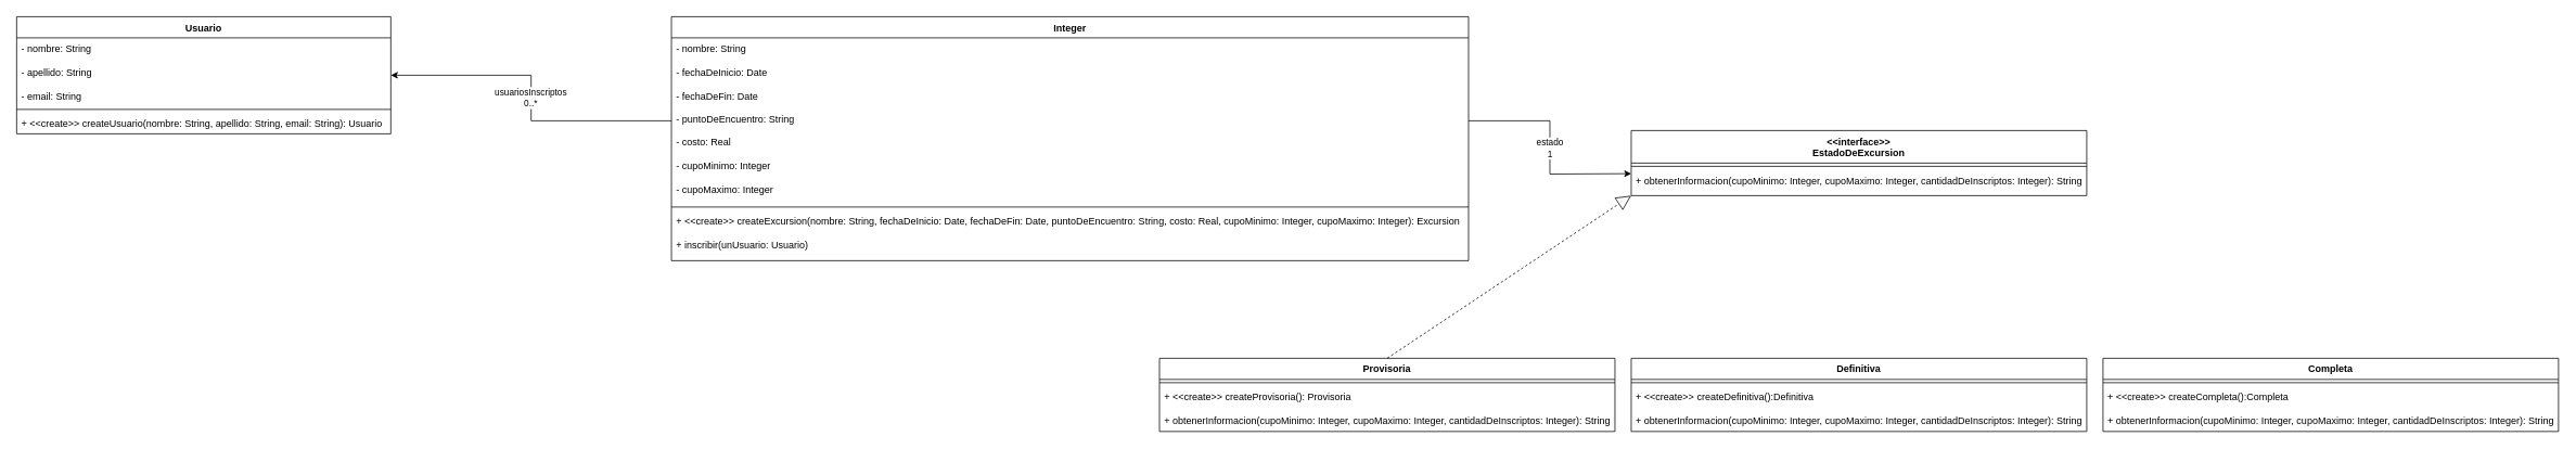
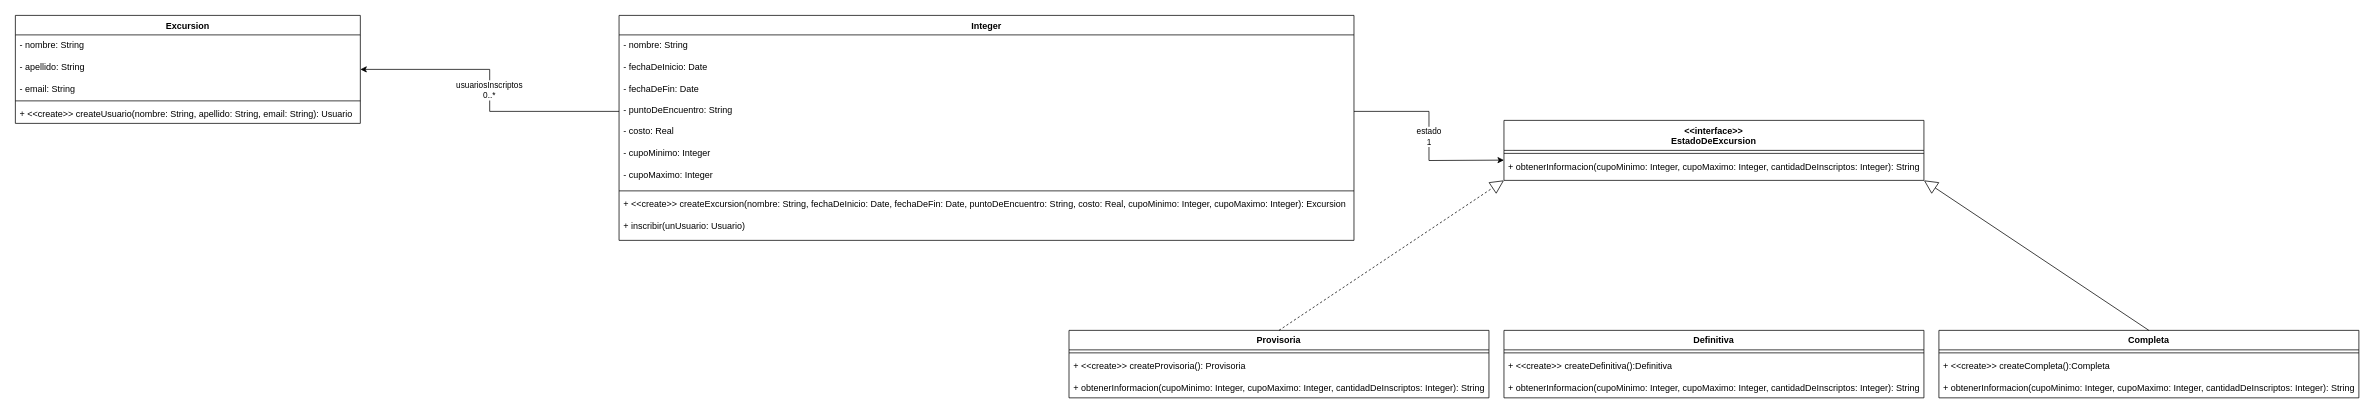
- <mxCell id="6" value="Usuario" style="swimlane;fontStyle=1;align=center;verticalAlign=top;childLayout=stackLayout;horizontal=1;startSize=26;horizontalStack=0;resizeParent=1;resizeParentMax=0;resizeLast=0;collapsible=1;marginBottom=0;whiteSpace=wrap;html=1;" vertex="1" parent="1"><mxGeometry x="20" y="20" width="460" height="144" as="geometry" /></mxCell>
+ <mxCell id="6" value="Excursion" style="swimlane;fontStyle=1;align=center;verticalAlign=top;childLayout=stackLayout;horizontal=1;startSize=26;horizontalStack=0;resizeParent=1;resizeParentMax=0;resizeLast=0;collapsible=1;marginBottom=0;whiteSpace=wrap;html=1;" vertex="1" parent="1"><mxGeometry x="20" y="20" width="460" height="144" as="geometry" /></mxCell>
+ <mxCell id="23" value="" style="endArrow=block;endSize=16;endFill=0;html=1;rounded=0;exitX=0.5;exitY=0;exitDx=0;exitDy=0;entryX=1;entryY=1;entryDx=0;entryDy=0;" edge="1" parent="1" source="19" target="10"><mxGeometry width="160" relative="1" as="geometry"><mxPoint x="1865" y="320" as="sourcePoint" /><mxPoint x="2465" y="300" as="targetPoint" /><mxPoint as="offset" /></mxGeometry></mxCell>
